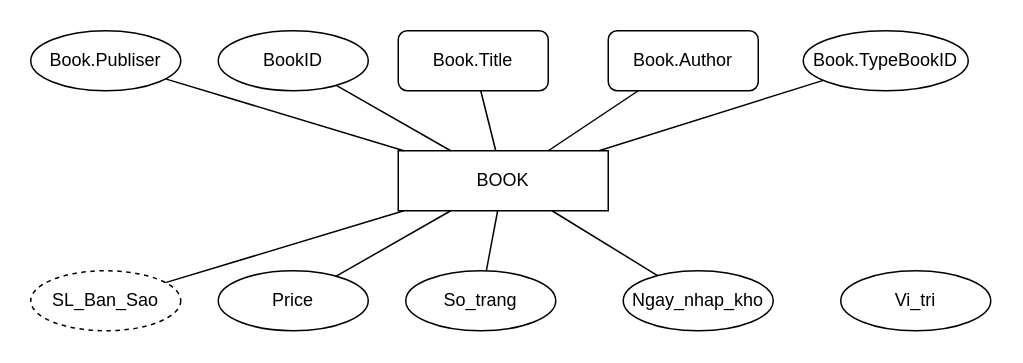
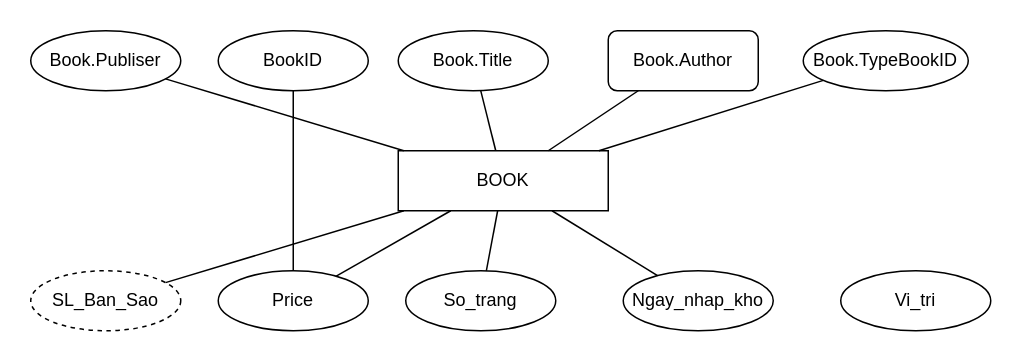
- <mxCell id="5" value="Book.Title" style="whiteSpace=wrap;html=1;align=center;rounded=1;" vertex="1" parent="1"><mxGeometry x="265" y="20" width="100" height="40" as="geometry" /></mxCell>
+ <mxCell id="5" value="Book.Title" style="ellipse;whiteSpace=wrap;html=1;align=center;" vertex="1" parent="1"><mxGeometry x="265" y="20" width="100" height="40" as="geometry" /></mxCell>
- <mxCell id="4" value="" style="endArrow=none;html=1;rounded=0;" edge="1" parent="1" source="3" target="2"><mxGeometry relative="1" as="geometry"><mxPoint x="205" y="140" as="sourcePoint" /><mxPoint x="365" y="140" as="targetPoint" /></mxGeometry></mxCell>
+ <mxCell id="4" value="" style="endArrow=none;html=1;rounded=0;" edge="1" parent="1" source="3" target="11"><mxGeometry relative="1" as="geometry"><mxPoint x="205" y="140" as="sourcePoint" /><mxPoint x="365" y="140" as="targetPoint" /></mxGeometry></mxCell>
